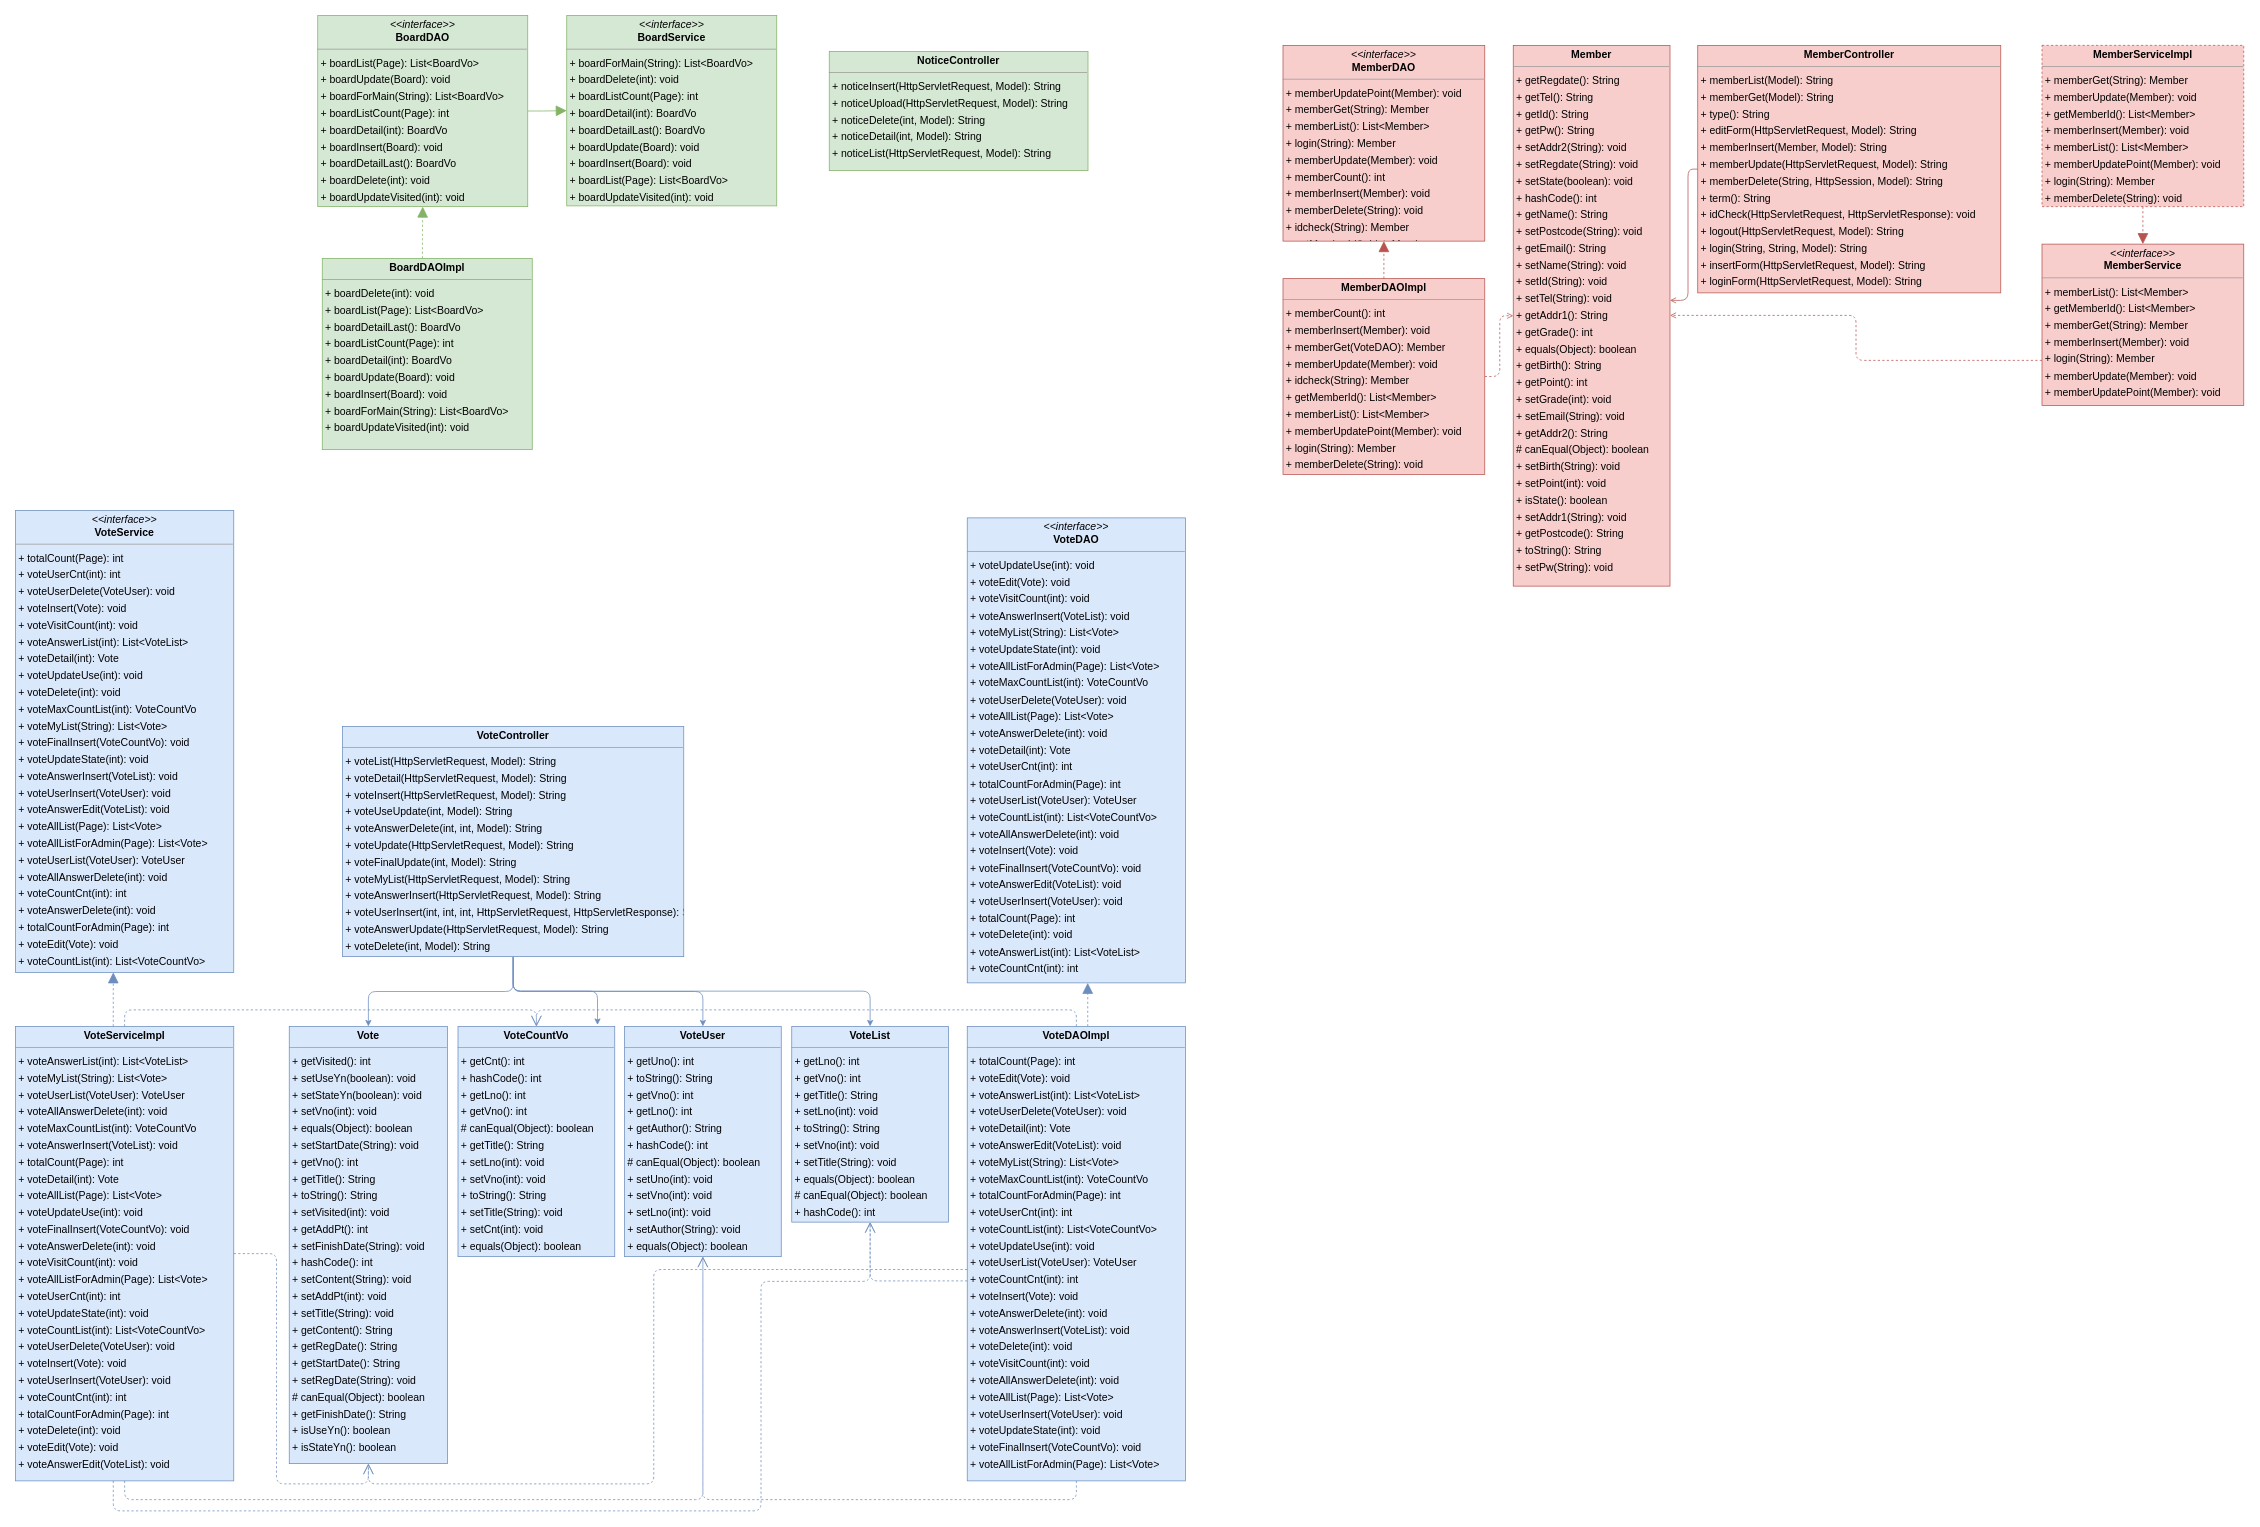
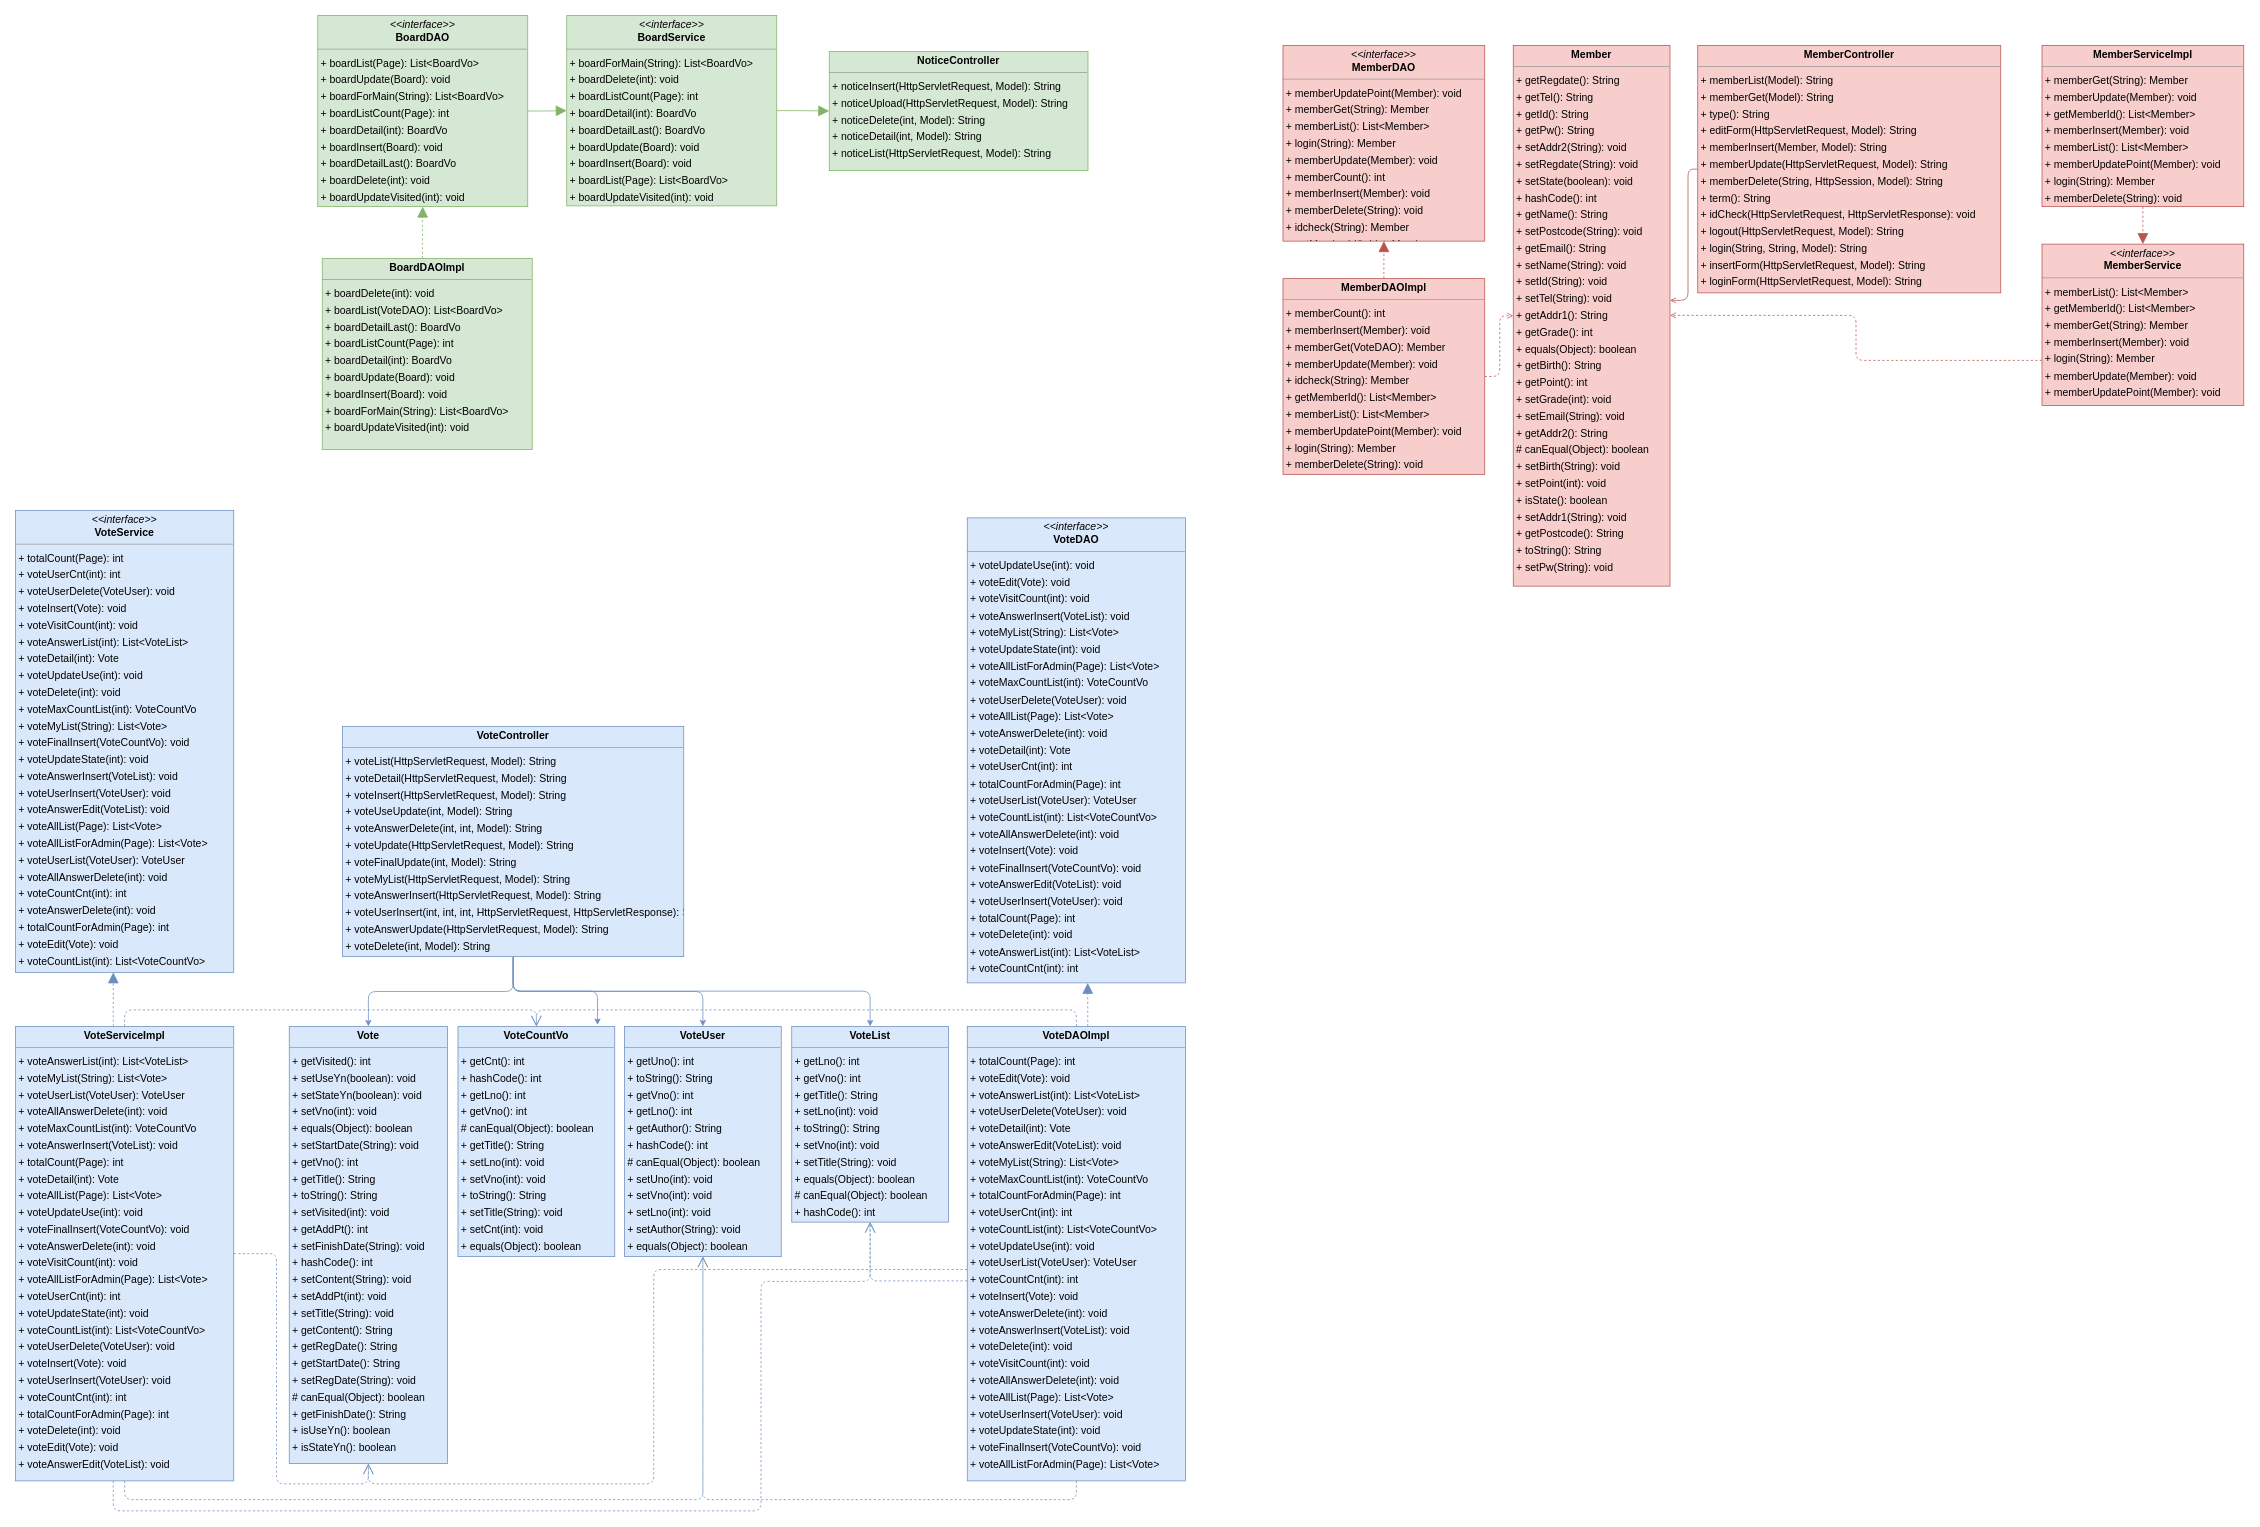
+ <mxCell id="39" style="edgeStyle=orthogonalEdgeStyle;rounded=0;orthogonalLoop=1;jettySize=auto;html=1;exitX=1;exitY=0.5;exitDx=0;exitDy=0;entryX=0;entryY=0.5;entryDx=0;entryDy=0;endArrow=block;endFill=1;endSize=12;fillColor=#d5e8d4;strokeColor=#82b366;" edge="1" parent="1" source="40" target="41"><mxGeometry relative="1" as="geometry" /></mxCell>
- <mxCell id="33" value="&lt;p style=&quot;margin:0px;margin-top:4px;text-align:center;&quot;&gt;&lt;b&gt;MemberServiceImpl&lt;/b&gt;&lt;/p&gt;&lt;hr size=&quot;1&quot;/&gt;&lt;p style=&quot;margin:0 0 0 4px;line-height:1.6;&quot;&gt;+ memberGet(String): Member&lt;br/&gt;+ memberUpdate(Member): void&lt;br/&gt;+ getMemberId(): List&amp;lt;Member&amp;gt;&lt;br/&gt;+ memberInsert(Member): void&lt;br/&gt;+ memberList(): List&amp;lt;Member&amp;gt;&lt;br/&gt;+ memberUpdatePoint(Member): void&lt;br/&gt;+ login(String): Member&lt;br/&gt;+ memberDelete(String): void&lt;/p&gt;" style="verticalAlign=top;align=left;overflow=fill;fontSize=14;fontFamily=Helvetica;html=1;rounded=0;shadow=0;comic=0;labelBackgroundColor=none;strokeWidth=1;fillColor=#f8cecc;strokeColor=#b85450;dashed=1;" parent="1" vertex="1"><mxGeometry x="2722" y="60" width="269" height="215" as="geometry" /></mxCell>
+ <mxCell id="33" value="&lt;p style=&quot;margin:0px;margin-top:4px;text-align:center;&quot;&gt;&lt;b&gt;MemberServiceImpl&lt;/b&gt;&lt;/p&gt;&lt;hr size=&quot;1&quot;/&gt;&lt;p style=&quot;margin:0 0 0 4px;line-height:1.6;&quot;&gt;+ memberGet(String): Member&lt;br/&gt;+ memberUpdate(Member): void&lt;br/&gt;+ getMemberId(): List&amp;lt;Member&amp;gt;&lt;br/&gt;+ memberInsert(Member): void&lt;br/&gt;+ memberList(): List&amp;lt;Member&amp;gt;&lt;br/&gt;+ memberUpdatePoint(Member): void&lt;br/&gt;+ login(String): Member&lt;br/&gt;+ memberDelete(String): void&lt;/p&gt;" style="verticalAlign=top;align=left;overflow=fill;fontSize=14;fontFamily=Helvetica;html=1;rounded=0;shadow=0;comic=0;labelBackgroundColor=none;strokeWidth=1;fillColor=#f8cecc;strokeColor=#b85450;" parent="1" vertex="1"><mxGeometry x="2722" y="60" width="269" height="215" as="geometry" /></mxCell>
- <mxCell id="38" value="&lt;p style=&quot;margin:0px;margin-top:4px;text-align:center;&quot;&gt;&lt;b&gt;BoardDAOImpl&lt;/b&gt;&lt;/p&gt;&lt;hr size=&quot;1&quot;/&gt;&lt;p style=&quot;margin:0 0 0 4px;line-height:1.6;&quot;&gt;+ boardDelete(int): void&lt;br/&gt;+ boardList(Page): List&amp;lt;BoardVo&amp;gt;&lt;br/&gt;+ boardDetailLast(): BoardVo&lt;br/&gt;+ boardListCount(Page): int&lt;br/&gt;+ boardDetail(int): BoardVo&lt;br/&gt;+ boardUpdate(Board): void&lt;br/&gt;+ boardInsert(Board): void&lt;br/&gt;+ boardForMain(String): List&amp;lt;BoardVo&amp;gt;&lt;br/&gt;+ boardUpdateVisited(int): void&lt;/p&gt;" style="verticalAlign=top;align=left;overflow=fill;fontSize=14;fontFamily=Helvetica;html=1;rounded=0;shadow=0;comic=0;labelBackgroundColor=none;strokeWidth=1;fillColor=#d5e8d4;strokeColor=#82b366;" vertex="1" parent="1"><mxGeometry x="429" y="344" width="280" height="255" as="geometry" /></mxCell>
+ <mxCell id="38" value="&lt;p style=&quot;margin:0px;margin-top:4px;text-align:center;&quot;&gt;&lt;b&gt;BoardDAOImpl&lt;/b&gt;&lt;/p&gt;&lt;hr size=&quot;1&quot;/&gt;&lt;p style=&quot;margin:0 0 0 4px;line-height:1.6;&quot;&gt;+ boardDelete(int): void&lt;br/&gt;+ boardList(VoteDAO): List&amp;lt;BoardVo&amp;gt;&lt;br/&gt;+ boardDetailLast(): BoardVo&lt;br/&gt;+ boardListCount(Page): int&lt;br/&gt;+ boardDetail(int): BoardVo&lt;br/&gt;+ boardUpdate(Board): void&lt;br/&gt;+ boardInsert(Board): void&lt;br/&gt;+ boardForMain(String): List&amp;lt;BoardVo&amp;gt;&lt;br/&gt;+ boardUpdateVisited(int): void&lt;/p&gt;" style="verticalAlign=top;align=left;overflow=fill;fontSize=14;fontFamily=Helvetica;html=1;rounded=0;shadow=0;comic=0;labelBackgroundColor=none;strokeWidth=1;fillColor=#d5e8d4;strokeColor=#82b366;" vertex="1" parent="1"><mxGeometry x="429" y="344" width="280" height="255" as="geometry" /></mxCell>
